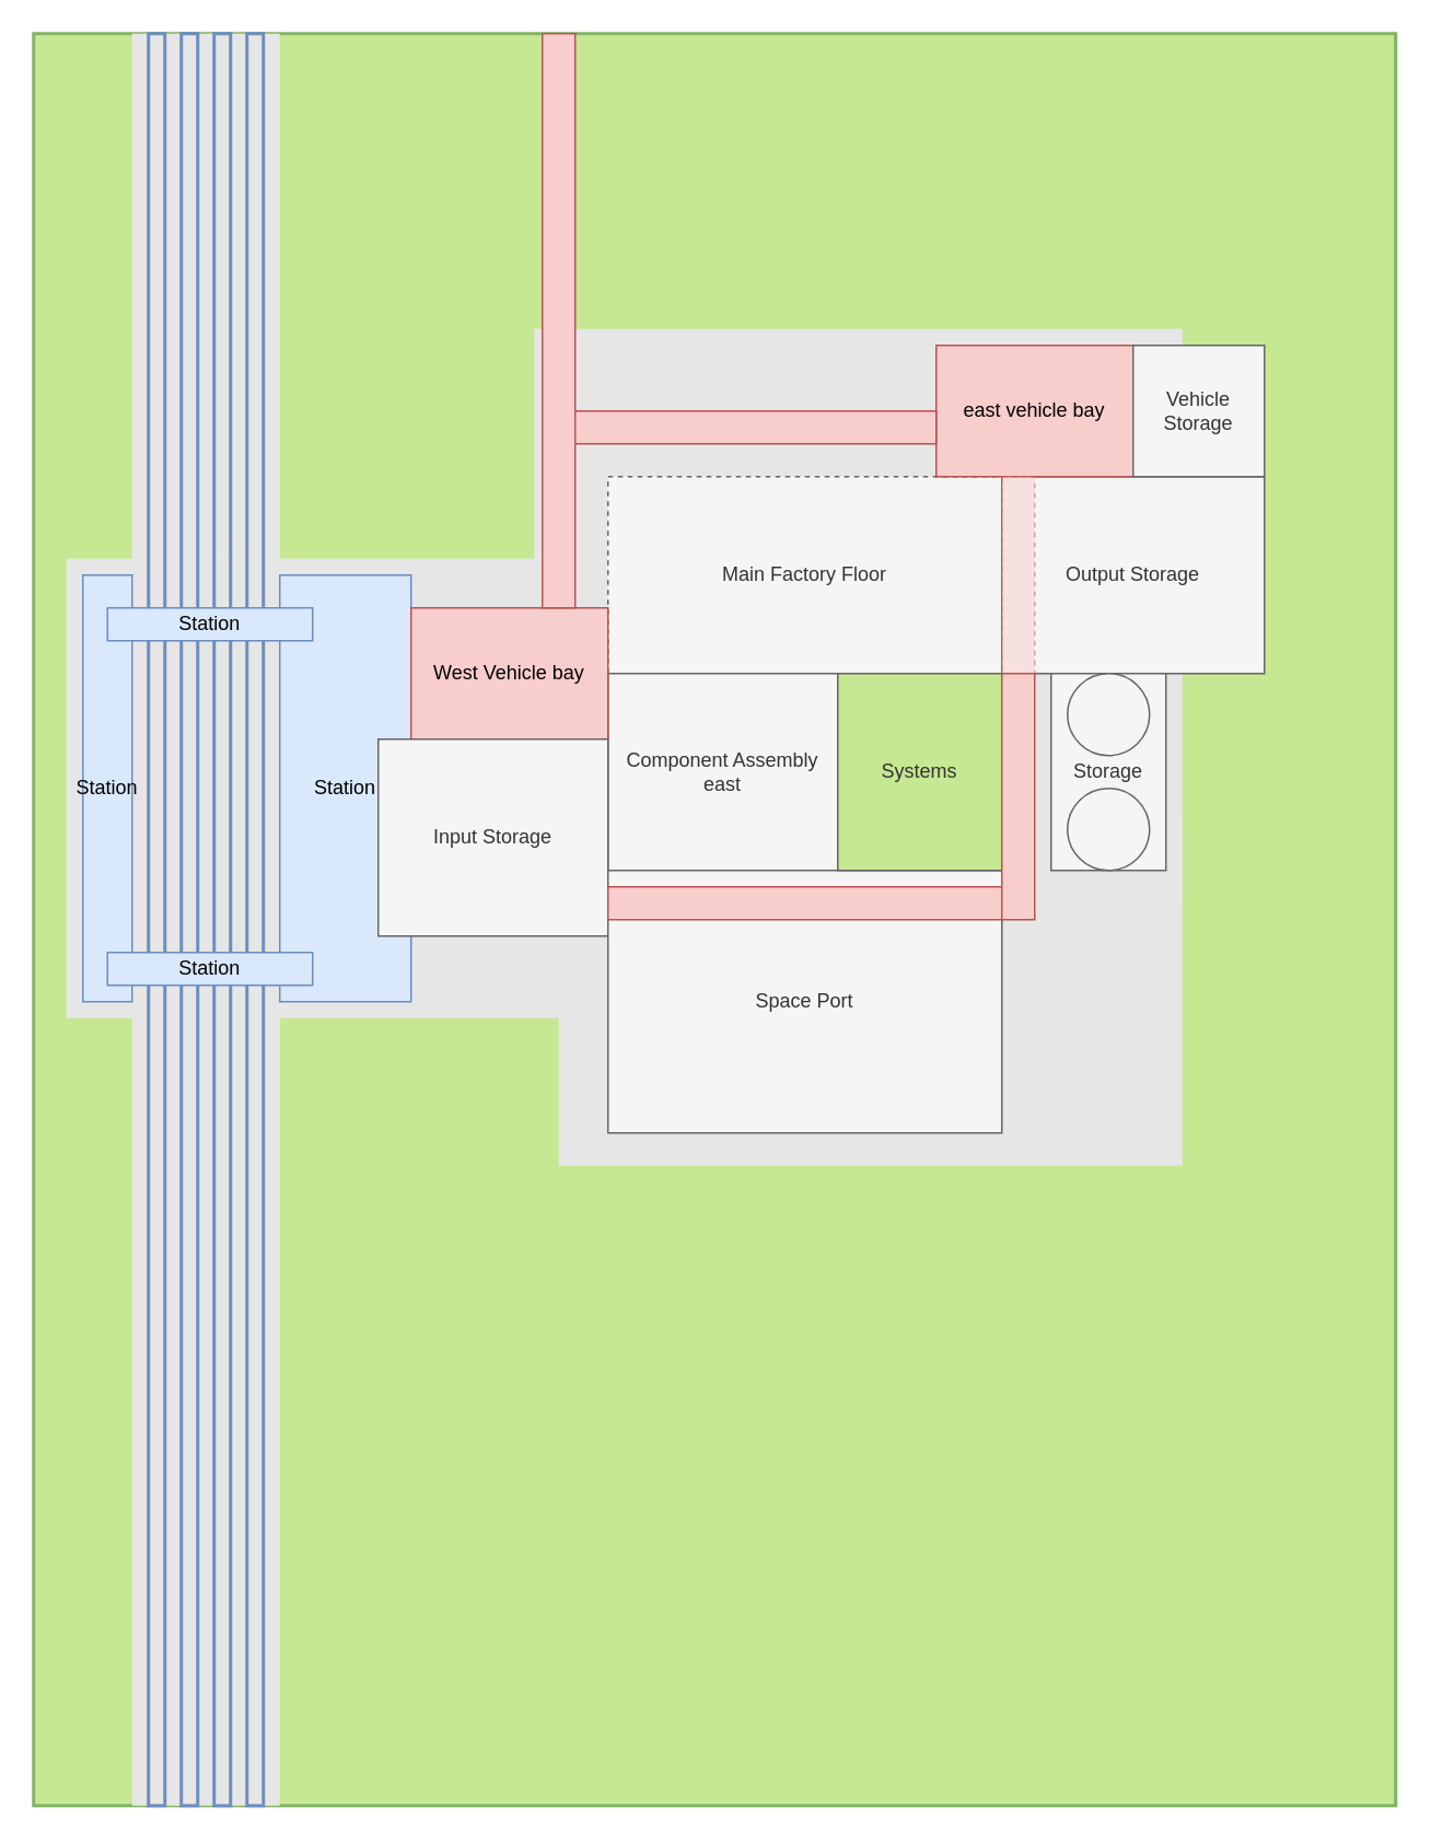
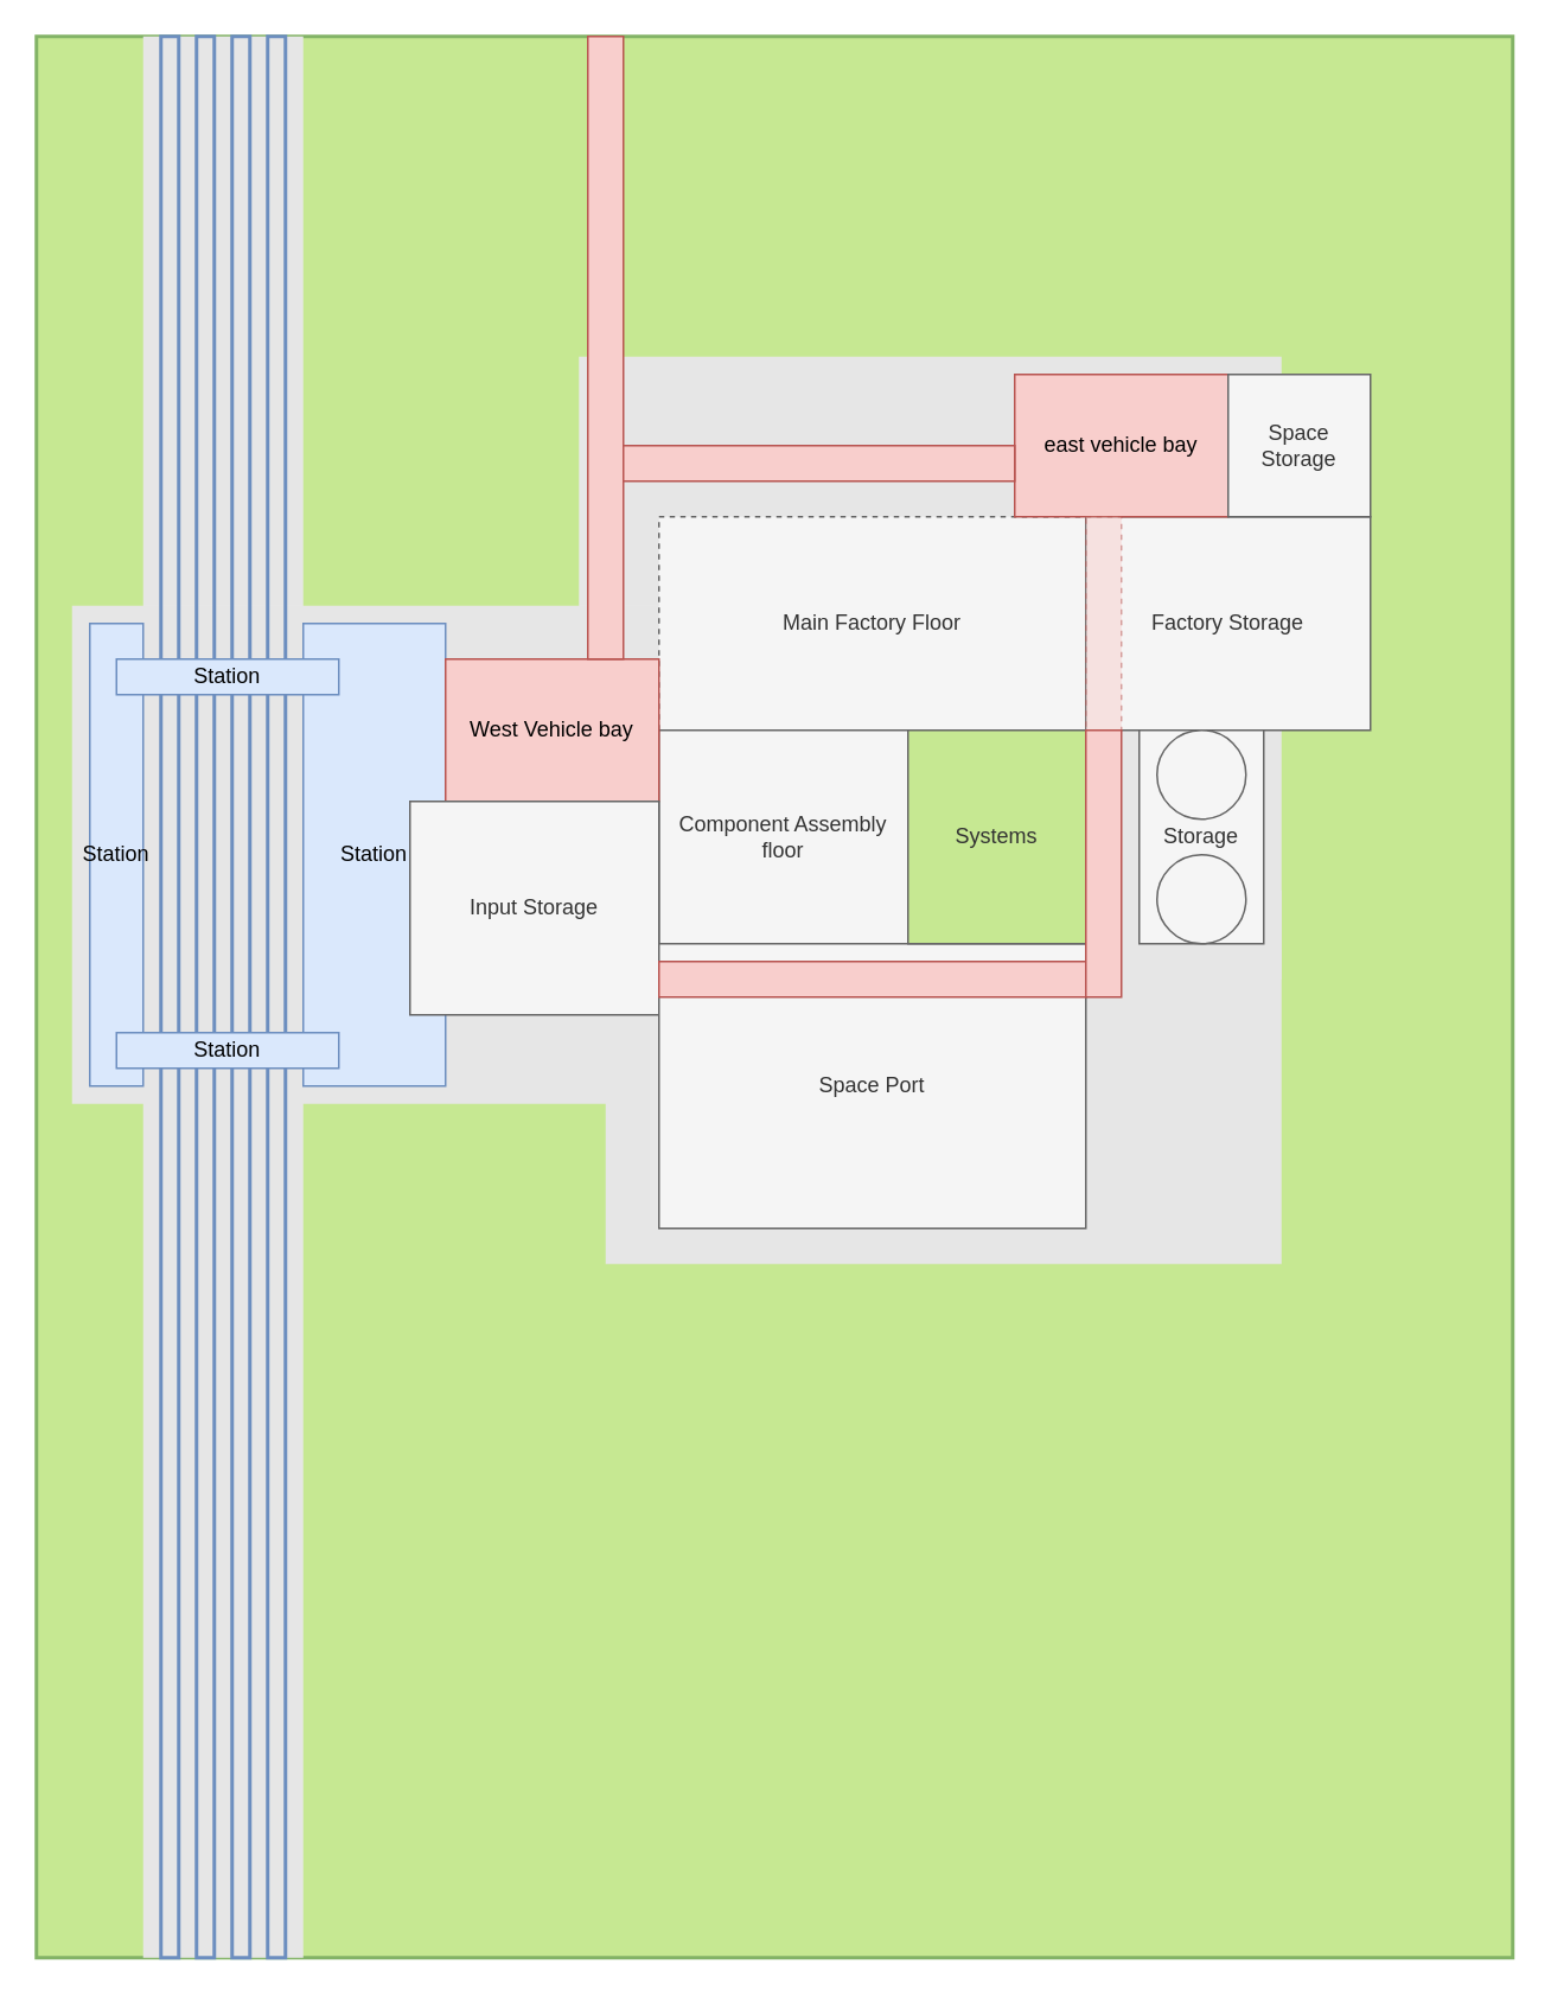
- <mxCell id="20" value="Vehicle Storage" style="rounded=0;whiteSpace=wrap;html=1;fillColor=#f5f5f5;strokeColor=#666666;fontColor=#333333;" vertex="1" parent="1"><mxGeometry x="690" y="210" width="80" height="80" as="geometry" /></mxCell>
+ <mxCell id="20" value="Space Storage" style="rounded=0;whiteSpace=wrap;html=1;fillColor=#f5f5f5;strokeColor=#666666;fontColor=#333333;" vertex="1" parent="1"><mxGeometry x="690" y="210" width="80" height="80" as="geometry" /></mxCell>
- <mxCell id="9" value="Output Storage" style="rounded=0;whiteSpace=wrap;html=1;fillColor=#f5f5f5;strokeColor=#666666;fontColor=#333333;" vertex="1" parent="1"><mxGeometry x="610" y="290" width="160" height="120" as="geometry" /></mxCell>
+ <mxCell id="9" value="Factory Storage" style="rounded=0;whiteSpace=wrap;html=1;fillColor=#f5f5f5;strokeColor=#666666;fontColor=#333333;" vertex="1" parent="1"><mxGeometry x="610" y="290" width="160" height="120" as="geometry" /></mxCell>
- <mxCell id="10" value="Component Assembly east" style="rounded=0;whiteSpace=wrap;html=1;fillColor=#f5f5f5;strokeColor=#666666;fontColor=#333333;" vertex="1" parent="1"><mxGeometry x="370" y="410" width="140" height="120" as="geometry" /></mxCell>
+ <mxCell id="10" value="Component Assembly floor" style="rounded=0;whiteSpace=wrap;html=1;fillColor=#f5f5f5;strokeColor=#666666;fontColor=#333333;" vertex="1" parent="1"><mxGeometry x="370" y="410" width="140" height="120" as="geometry" /></mxCell>
